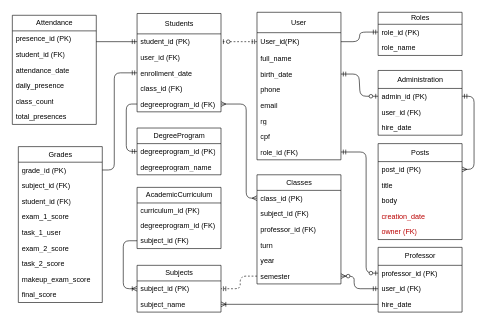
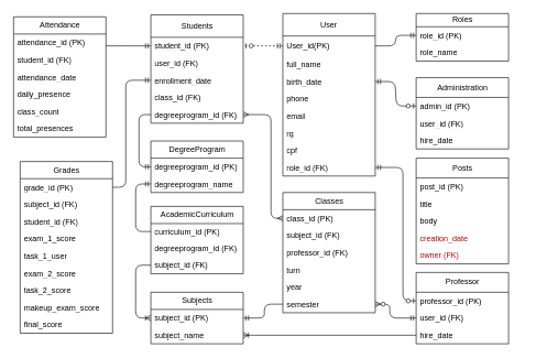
- <mxCell id="52" value="presence_id (PK)" style="text;strokeColor=none;fillColor=none;align=left;verticalAlign=top;spacingLeft=4;spacingRight=4;overflow=hidden;rotatable=0;points=[[0,0.5],[1,0.5]];portConstraint=eastwest;whiteSpace=wrap;html=1;" parent="51" vertex="1"><mxGeometry y="26" width="140" height="26" as="geometry" /></mxCell>
+ <mxCell id="52" value="attendance_id (PK)" style="text;strokeColor=none;fillColor=none;align=left;verticalAlign=top;spacingLeft=4;spacingRight=4;overflow=hidden;rotatable=0;points=[[0,0.5],[1,0.5]];portConstraint=eastwest;whiteSpace=wrap;html=1;" parent="51" vertex="1"><mxGeometry y="26" width="140" height="26" as="geometry" /></mxCell>
- <mxCell id="81" value="" style="edgeStyle=orthogonalEdgeStyle;fontSize=12;html=1;endArrow=ERmany;exitX=1;exitY=0.5;exitDx=0;exitDy=0;startArrow=ERmandOne;startFill=0;entryX=1;entryY=0.5;entryDx=0;entryDy=0;" parent="1" source="24" target="76" edge="1"><mxGeometry width="100" height="100" relative="1" as="geometry"><mxPoint x="813" y="84" as="sourcePoint" /><mxPoint x="874" y="146" as="targetPoint" /><Array as="points"><mxPoint x="790" y="160" /><mxPoint x="790" y="282" /></Array></mxGeometry></mxCell>
+ <mxCell id="74" value="" style="fontSize=12;html=1;endArrow=ERmandOne;entryX=0;entryY=0.5;entryDx=0;entryDy=0;exitX=0;exitY=0.5;exitDx=0;exitDy=0;edgeStyle=orthogonalEdgeStyle;" parent="1" source="45" target="72" edge="1"><mxGeometry width="100" height="100" relative="1" as="geometry"><mxPoint x="190" y="514" as="sourcePoint" /><mxPoint x="190" y="563" as="targetPoint" /><Array as="points"><mxPoint x="205" y="350" /><mxPoint x="205" y="278" /></Array></mxGeometry></mxCell>
- <mxCell id="48" value="" style="edgeStyle=orthogonalEdgeStyle;fontSize=12;html=1;endArrow=ERmandOne;exitX=0;exitY=0.5;exitDx=0;exitDy=0;entryX=1;entryY=0.5;entryDx=0;entryDy=0;dashed=1;" parent="1" source="38" target="42" edge="1"><mxGeometry width="100" height="100" relative="1" as="geometry"><mxPoint x="749" y="573" as="sourcePoint" /><mxPoint x="849" y="473" as="targetPoint" /><Array as="points"><mxPoint x="400" y="460" /><mxPoint x="400" y="481" /></Array></mxGeometry></mxCell>
+ <mxCell id="48" value="" style="edgeStyle=orthogonalEdgeStyle;fontSize=12;html=1;endArrow=ERmandOne;exitX=0;exitY=0.5;exitDx=0;exitDy=0;entryX=1;entryY=0.5;entryDx=0;entryDy=0;" parent="1" source="38" target="42" edge="1"><mxGeometry width="100" height="100" relative="1" as="geometry"><mxPoint x="749" y="573" as="sourcePoint" /><mxPoint x="849" y="473" as="targetPoint" /><Array as="points"><mxPoint x="400" y="460" /><mxPoint x="400" y="481" /></Array></mxGeometry></mxCell>
